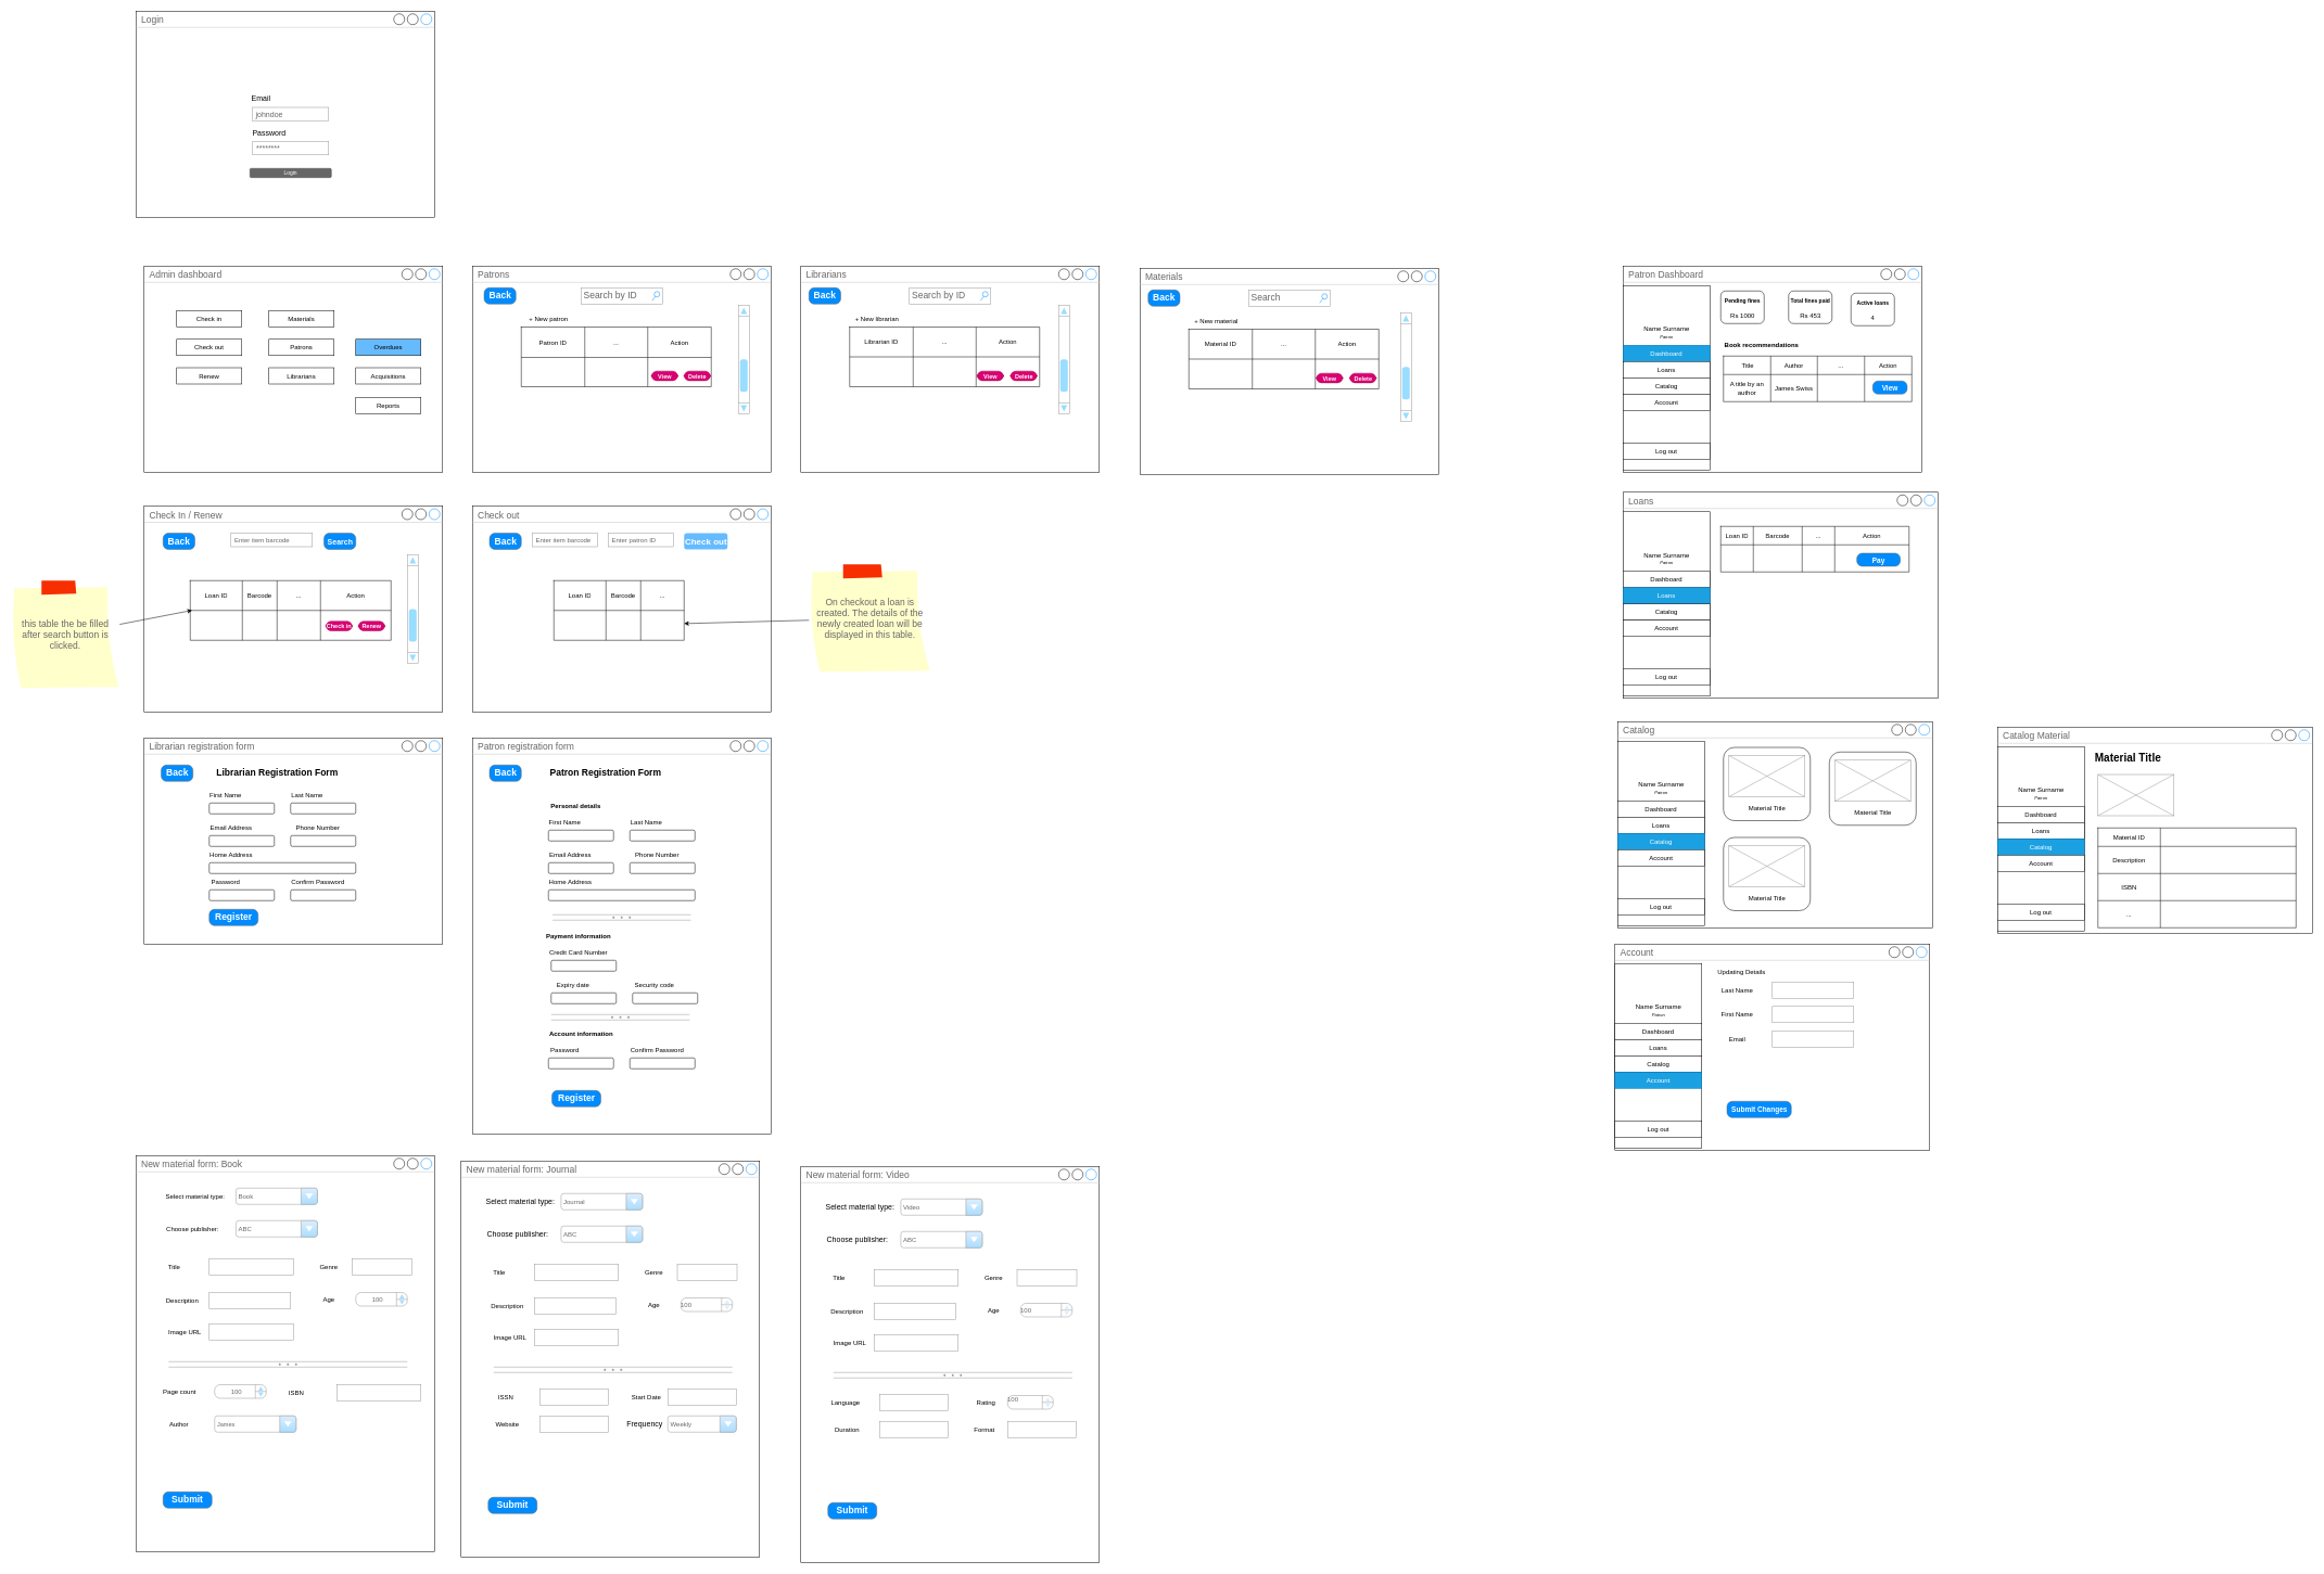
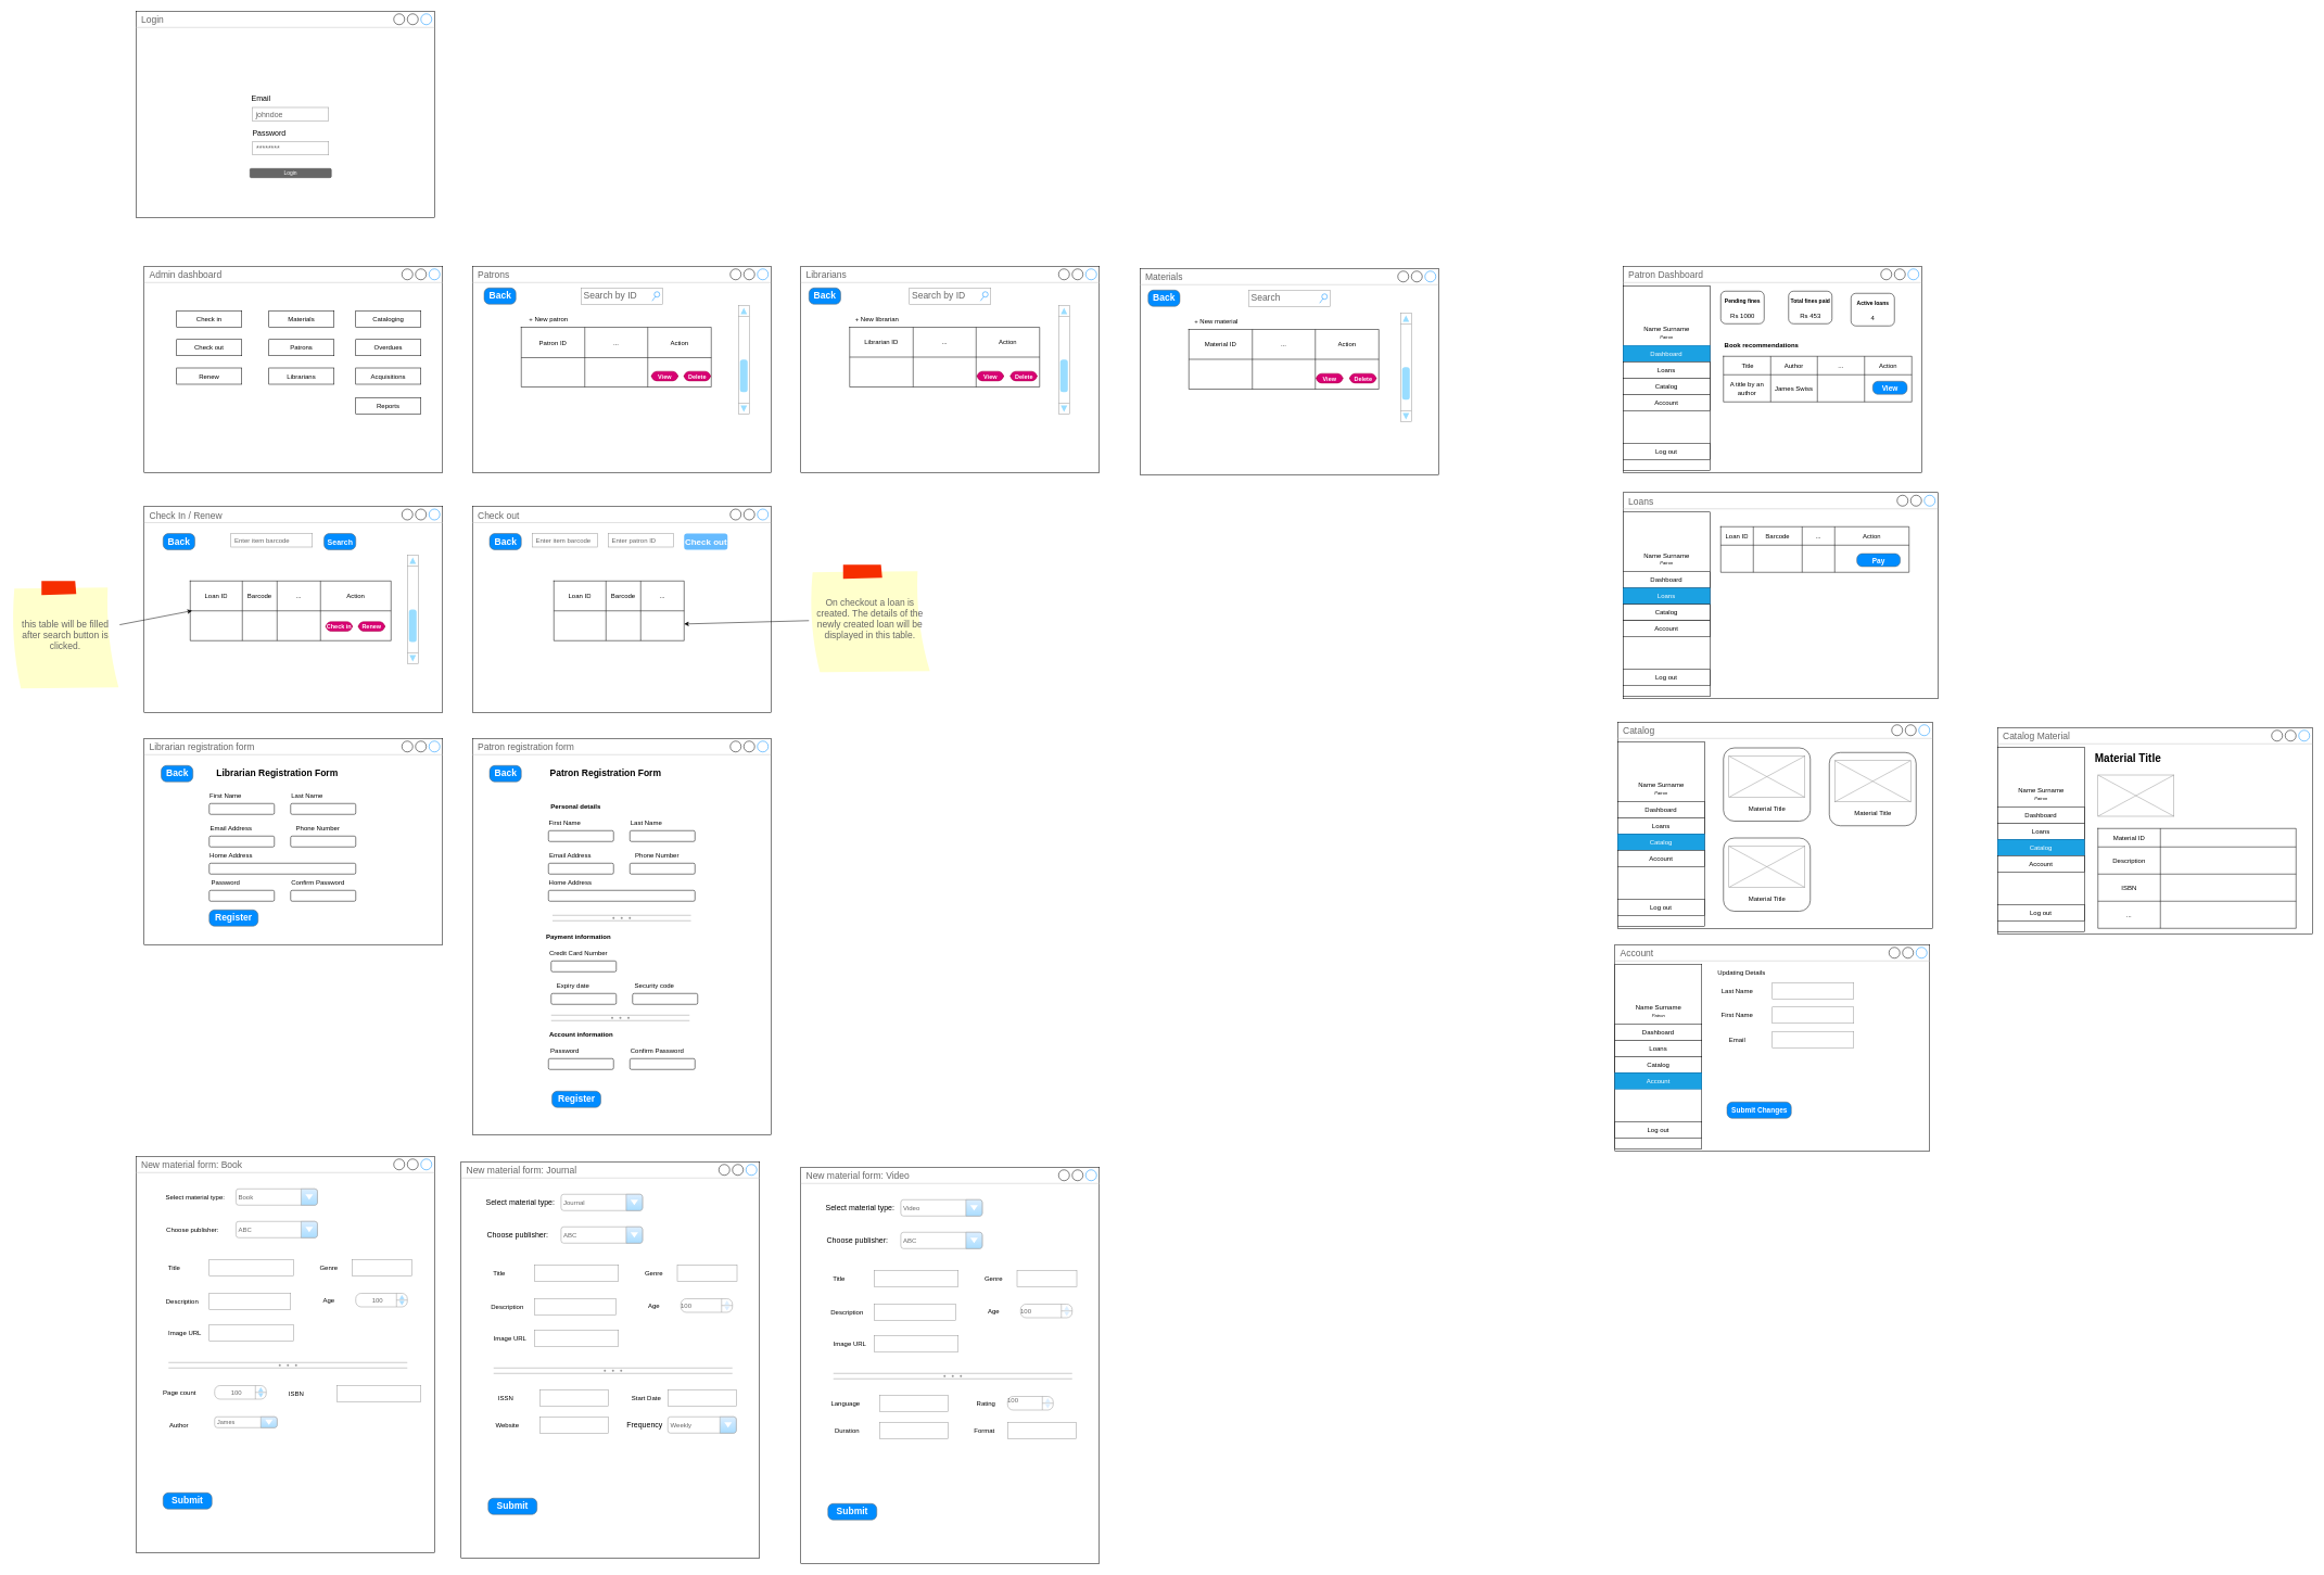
+ <mxCell id="6" value="Cataloging" style="rounded=0;whiteSpace=wrap;html=1;" parent="1" vertex="1"><mxGeometry x="655" y="572.5" width="120" height="30" as="geometry" /></mxCell>
- <mxCell id="11" value="Overdues" style="rounded=0;whiteSpace=wrap;html=1;fillColor=#66bbff;" parent="1" vertex="1"><mxGeometry x="655" y="625" width="120" height="30" as="geometry" /></mxCell>
+ <mxCell id="11" value="Overdues" style="rounded=0;whiteSpace=wrap;html=1;" parent="1" vertex="1"><mxGeometry x="655" y="625" width="120" height="30" as="geometry" /></mxCell>
- <mxCell id="184" value="this table the be filled after search button is clicked." style="strokeWidth=1;shadow=0;dashed=0;align=center;html=1;shape=mxgraph.mockup.text.stickyNote2;fontColor=#666666;mainText=;fontSize=17;whiteSpace=wrap;fillColor=#ffffcc;strokeColor=#F62E00;" vertex="1" parent="1"><mxGeometry x="20" y="1070" width="200" height="200" as="geometry" /></mxCell>
+ <mxCell id="184" value="this table will be filled after search button is clicked." style="strokeWidth=1;shadow=0;dashed=0;align=center;html=1;shape=mxgraph.mockup.text.stickyNote2;fontColor=#666666;mainText=;fontSize=17;whiteSpace=wrap;fillColor=#ffffcc;strokeColor=#F62E00;" vertex="1" parent="1"><mxGeometry x="20" y="1070" width="200" height="200" as="geometry" /></mxCell>
- <mxCell id="362" value="James" style="strokeWidth=1;shadow=0;dashed=0;align=center;html=1;shape=mxgraph.mockup.forms.comboBox;strokeColor=#999999;fillColor=#ddeeff;align=left;fillColor2=#aaddff;mainText=;fontColor=#666666;fontSize=11;spacingLeft=3;" vertex="1" parent="1"><mxGeometry x="395" y="2610" width="150" height="30" as="geometry" /></mxCell>
+ <mxCell id="362" value="James" style="strokeWidth=1;shadow=0;dashed=0;align=center;html=1;shape=mxgraph.mockup.forms.comboBox;strokeColor=#999999;fillColor=#ddeeff;align=left;fillColor2=#aaddff;mainText=;fontColor=#666666;fontSize=11;spacingLeft=3;" vertex="1" parent="1"><mxGeometry x="395" y="2610" width="115" height="20" as="geometry" /></mxCell>
